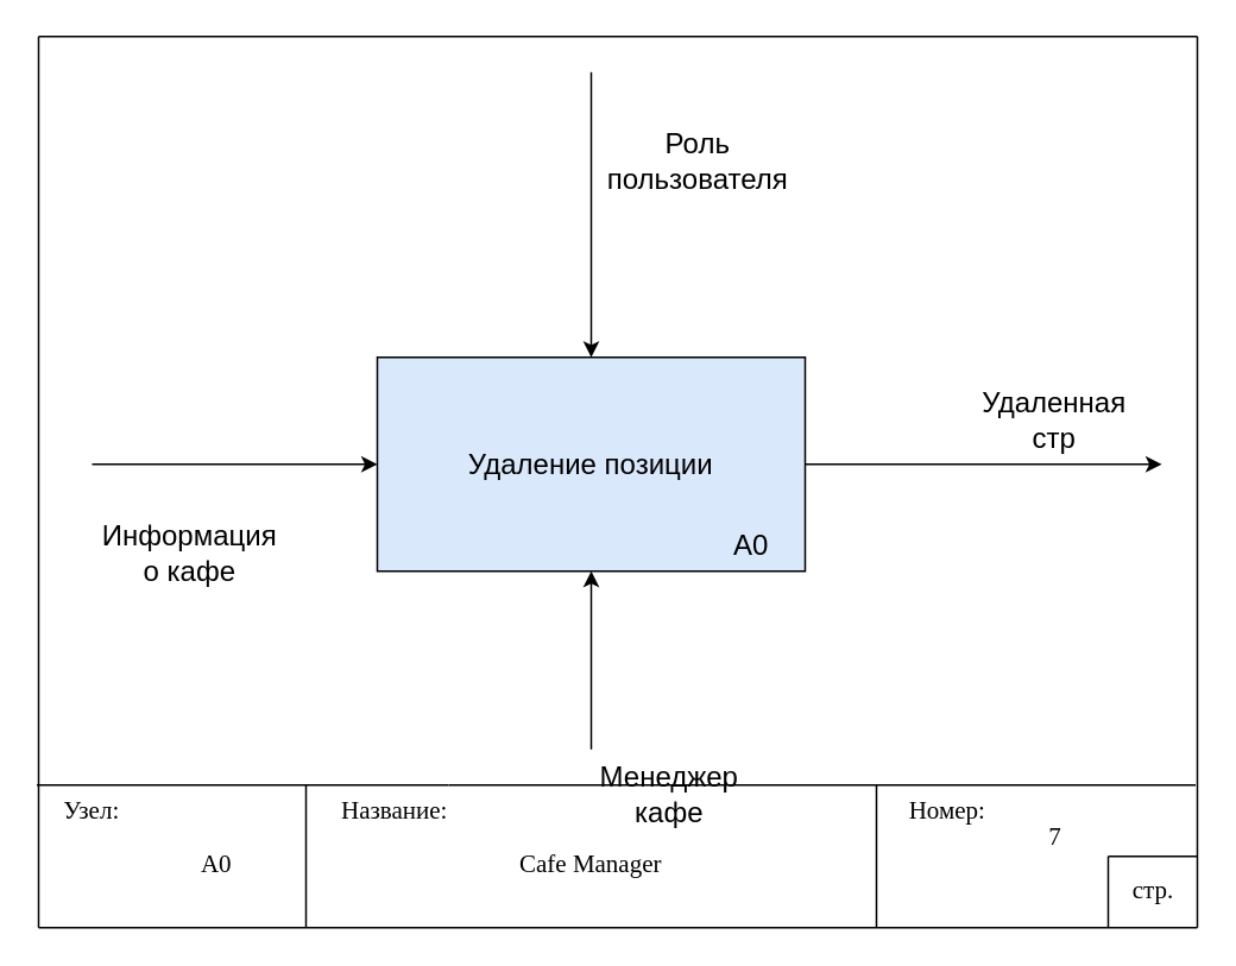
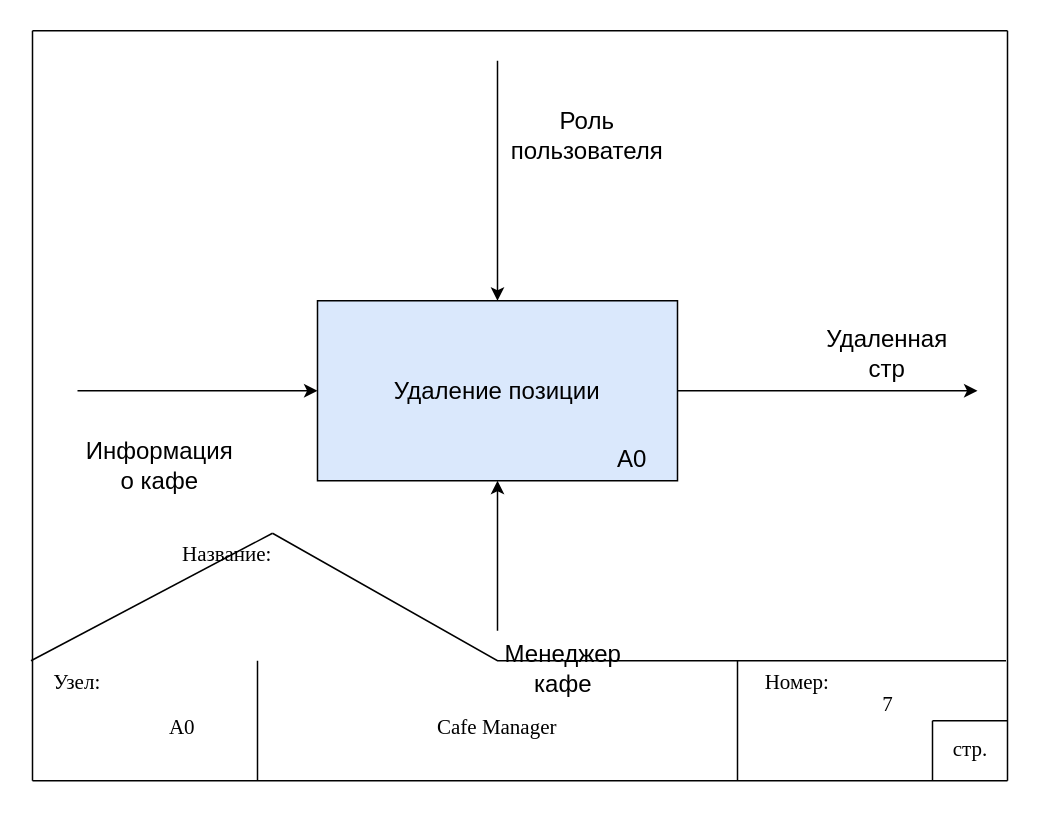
- <mxCell id="21" value="&lt;font style=&quot;font-size: 14px;&quot; face=&quot;Times New Roman&quot;&gt;Название:&lt;/font&gt;" style="text;html=1;strokeColor=none;fillColor=none;align=center;verticalAlign=middle;whiteSpace=wrap;rounded=0;" vertex="1" parent="1"><mxGeometry x="191" y="440" width="60" height="30" as="geometry" /></mxCell>
+ <mxCell id="21" value="&lt;font style=&quot;font-size: 14px;&quot; face=&quot;Times New Roman&quot;&gt;Название:&lt;/font&gt;" style="text;html=1;strokeColor=none;fillColor=none;align=center;verticalAlign=middle;whiteSpace=wrap;rounded=0;" vertex="1" parent="1"><mxGeometry x="121" y="355" width="60" height="30" as="geometry" /></mxCell>
